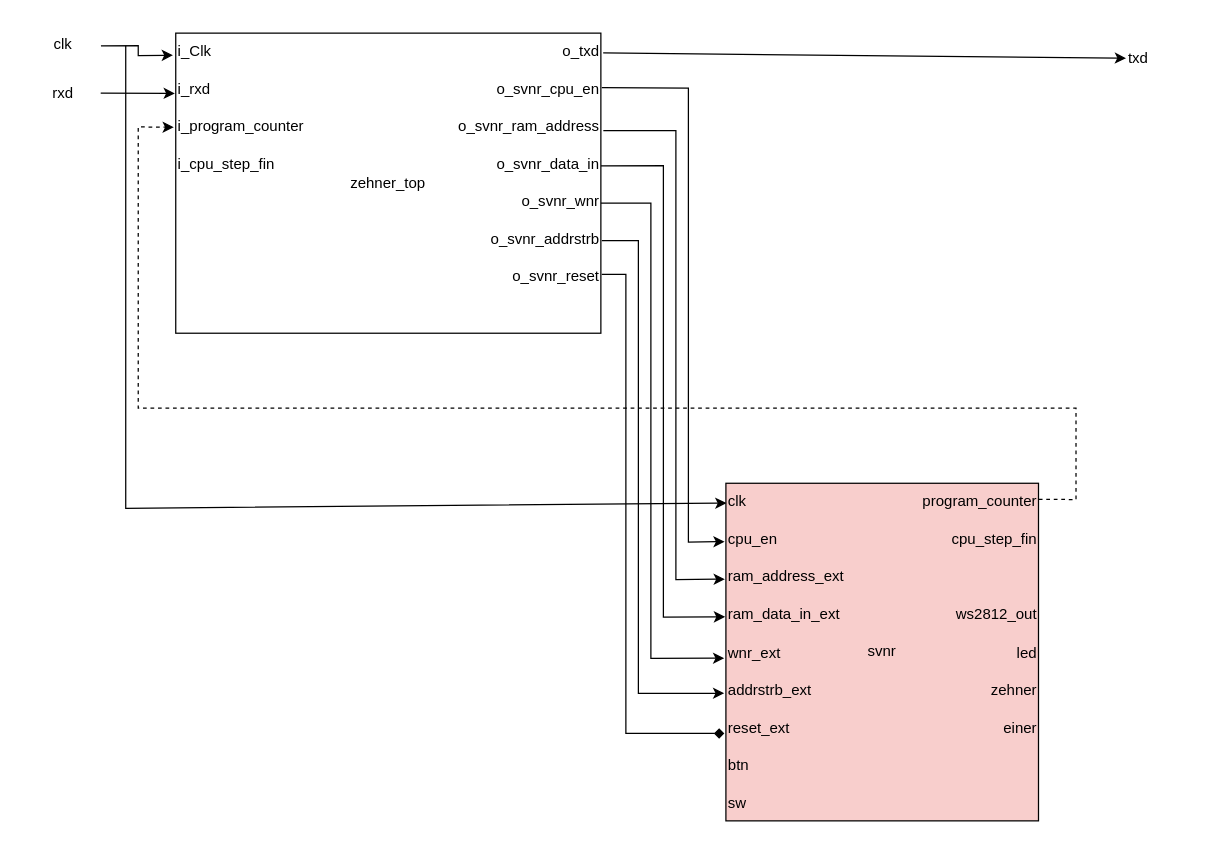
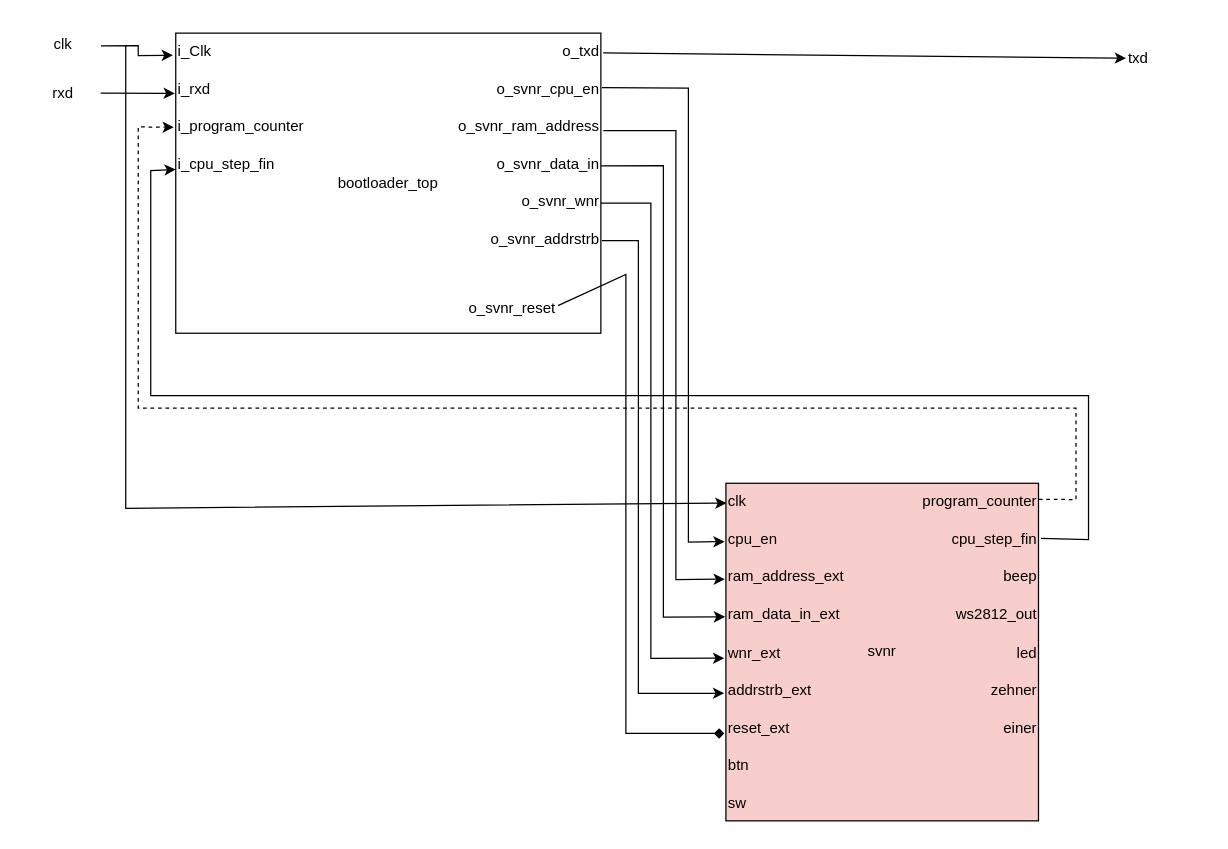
- <mxCell id="26" value="zehner_top" style="text;html=1;strokeColor=none;fillColor=none;align=center;verticalAlign=middle;whiteSpace=wrap;rounded=0;" parent="1" vertex="1"><mxGeometry x="270" y="131" width="80" height="30" as="geometry" /></mxCell>
+ <mxCell id="26" value="bootloader_top" style="text;html=1;strokeColor=none;fillColor=none;align=center;verticalAlign=middle;whiteSpace=wrap;rounded=0;" parent="1" vertex="1"><mxGeometry x="270" y="131" width="80" height="30" as="geometry" /></mxCell>
- <mxCell id="31" value="o_svnr_reset" style="text;html=1;align=right;verticalAlign=middle;resizable=0;points=[];autosize=1;strokeColor=none;fillColor=none;" parent="1" vertex="1"><mxGeometry x="390" y="206" width="90" height="30" as="geometry" /></mxCell>
+ <mxCell id="31" value="o_svnr_reset" style="text;html=1;align=right;verticalAlign=middle;resizable=0;points=[];autosize=1;strokeColor=none;fillColor=none;" parent="1" vertex="1"><mxGeometry x="355" y="231" width="90" height="30" as="geometry" /></mxCell>
+ <mxCell id="44" value="" style="endArrow=classic;html=1;rounded=0;exitX=1.022;exitY=0.467;exitDx=0;exitDy=0;exitPerimeter=0;entryX=0;entryY=0.633;entryDx=0;entryDy=0;entryPerimeter=0;" parent="1" source="13" target="30" edge="1"><mxGeometry width="50" height="50" relative="1" as="geometry"><mxPoint x="470" y="366" as="sourcePoint" /><mxPoint x="520" y="316" as="targetPoint" /><Array as="points"><mxPoint x="870" y="431" /><mxPoint x="870" y="316" /><mxPoint x="120" y="316" /><mxPoint x="120" y="136" /></Array></mxGeometry></mxCell>
+ <mxCell id="14" value="beep" style="text;html=1;align=right;verticalAlign=middle;resizable=0;points=[];autosize=1;strokeColor=none;fillColor=none;" parent="1" vertex="1"><mxGeometry x="780" y="446" width="50" height="30" as="geometry" /></mxCell>
